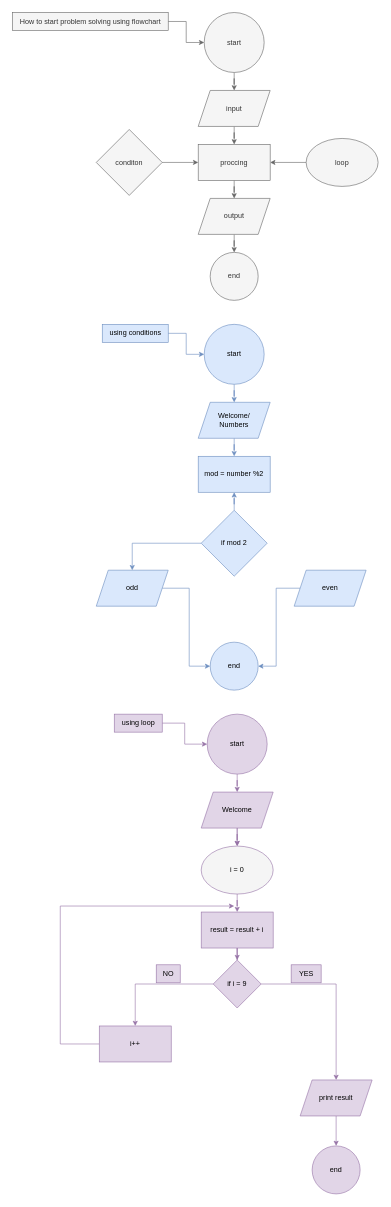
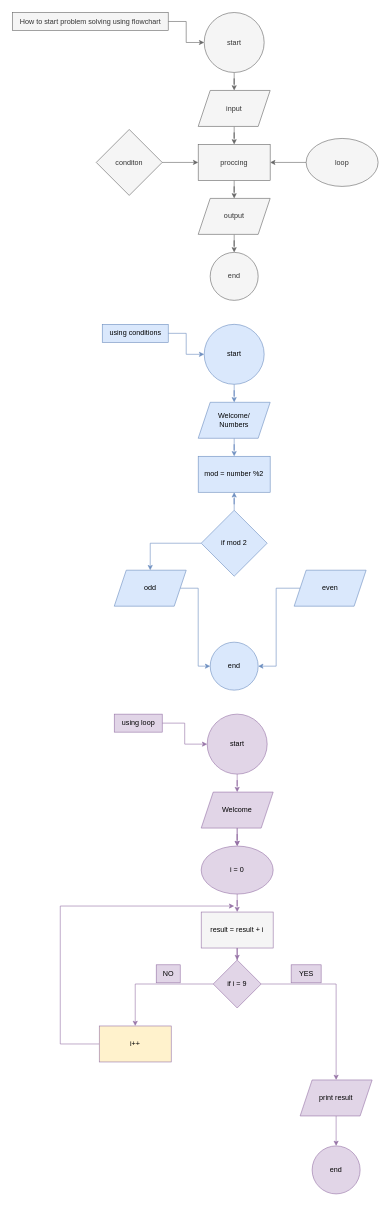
- <mxCell id="29" value="odd" style="shape=parallelogram;perimeter=parallelogramPerimeter;whiteSpace=wrap;html=1;fixedSize=1;strokeWidth=1;fillColor=#dae8fc;strokeColor=#6c8ebf;" vertex="1" parent="1"><mxGeometry x="160" y="950" width="120" height="60" as="geometry" /></mxCell>
+ <mxCell id="29" value="odd" style="shape=parallelogram;perimeter=parallelogramPerimeter;whiteSpace=wrap;html=1;fixedSize=1;strokeWidth=1;fillColor=#dae8fc;strokeColor=#6c8ebf;" vertex="1" parent="1"><mxGeometry x="190" y="950" width="120" height="60" as="geometry" /></mxCell>
- <mxCell id="40" value="i = 0" style="ellipse;whiteSpace=wrap;html=1;fillColor=#f5f5f5;strokeColor=#9673a6;" vertex="1" parent="1"><mxGeometry x="335" y="1410" width="120" height="80" as="geometry" /></mxCell>
+ <mxCell id="40" value="i = 0" style="ellipse;whiteSpace=wrap;html=1;fillColor=#e1d5e7;strokeColor=#9673a6;" vertex="1" parent="1"><mxGeometry x="335" y="1410" width="120" height="80" as="geometry" /></mxCell>
- <mxCell id="42" value="result = result&amp;nbsp;+ i" style="rounded=0;whiteSpace=wrap;html=1;fillColor=#e1d5e7;strokeColor=#9673a6;" vertex="1" parent="1"><mxGeometry x="335" y="1520" width="120" height="60" as="geometry" /></mxCell>
+ <mxCell id="42" value="result = result&amp;nbsp;+ i" style="rounded=0;whiteSpace=wrap;html=1;fillColor=#f5f5f5;strokeColor=#9673a6;" vertex="1" parent="1"><mxGeometry x="335" y="1520" width="120" height="60" as="geometry" /></mxCell>
- <mxCell id="49" value="i++" style="whiteSpace=wrap;html=1;fillColor=#e1d5e7;strokeColor=#9673a6;" vertex="1" parent="1"><mxGeometry x="165" y="1710" width="120" height="60" as="geometry" /></mxCell>
+ <mxCell id="49" value="i++" style="whiteSpace=wrap;html=1;fillColor=#fff2cc;strokeColor=#9673a6;" vertex="1" parent="1"><mxGeometry x="165" y="1710" width="120" height="60" as="geometry" /></mxCell>
